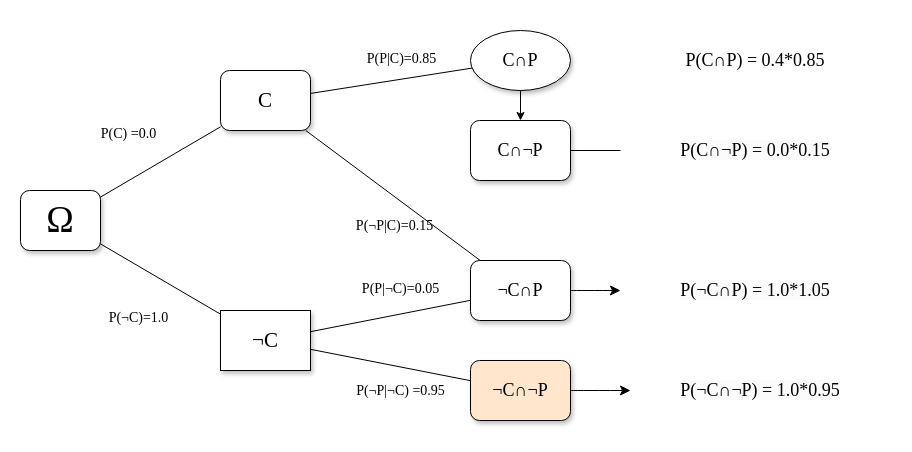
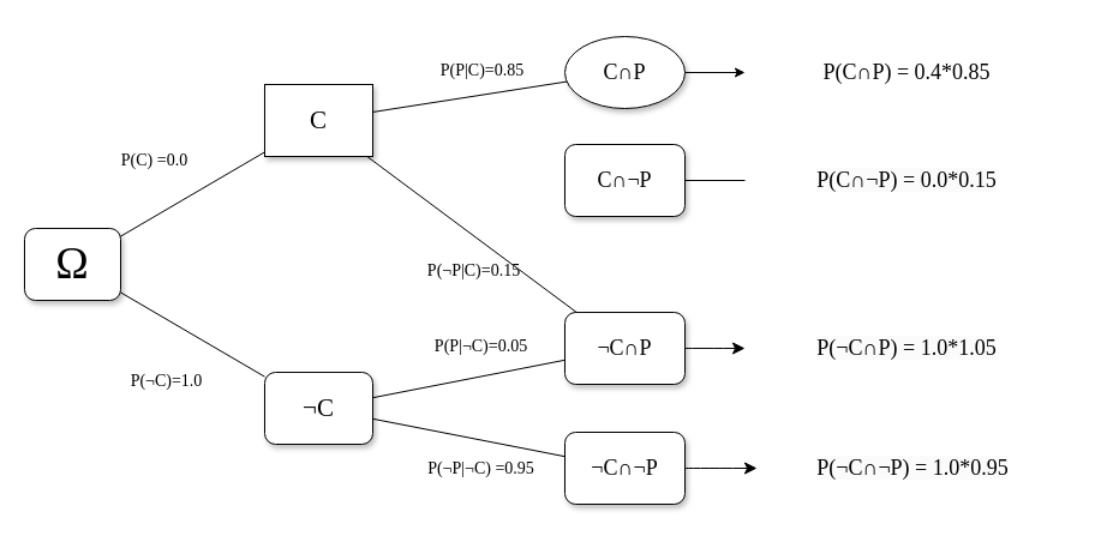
- <mxCell id="4" value="&lt;font style=&quot;font-size: 21px;&quot;&gt;C&lt;/font&gt;" style="whiteSpace=wrap;html=1;rounded=1;shadow=1;labelBackgroundColor=none;strokeWidth=1;fontFamily=Verdana;fontSize=18;align=center;" parent="1" vertex="1"><mxGeometry x="220" y="70" width="90" height="60" as="geometry" /></mxCell>
+ <mxCell id="4" value="&lt;font style=&quot;font-size: 21px;&quot;&gt;C&lt;/font&gt;" style="whiteSpace=wrap;html=1;shadow=1;labelBackgroundColor=none;strokeWidth=1;fontFamily=Verdana;fontSize=18;align=center;rounded=0;" parent="1" vertex="1"><mxGeometry x="220" y="70" width="90" height="60" as="geometry" /></mxCell>
- <mxCell id="15" value="" style="edgeStyle=orthogonalEdgeStyle;rounded=0;orthogonalLoop=1;jettySize=auto;html=1;" parent="1" source="16" target="18" edge="1"><mxGeometry relative="1" as="geometry" /></mxCell>
+ <mxCell id="15" value="" style="edgeStyle=orthogonalEdgeStyle;rounded=0;orthogonalLoop=1;jettySize=auto;html=1;" parent="1" source="16" target="19" edge="1"><mxGeometry relative="1" as="geometry" /></mxCell>
- <mxCell id="3" value="&lt;font style=&quot;font-size: 21px;&quot;&gt;¬C&lt;/font&gt;" style="whiteSpace=wrap;html=1;shadow=1;labelBackgroundColor=none;strokeWidth=1;fontFamily=Verdana;fontSize=18;align=center;rounded=0;" parent="1" vertex="1"><mxGeometry x="220" y="310" width="90" height="60" as="geometry" /></mxCell>
+ <mxCell id="3" value="&lt;font style=&quot;font-size: 21px;&quot;&gt;¬C&lt;/font&gt;" style="whiteSpace=wrap;html=1;rounded=1;shadow=1;labelBackgroundColor=none;strokeWidth=1;fontFamily=Verdana;fontSize=18;align=center;" parent="1" vertex="1"><mxGeometry x="220" y="310" width="90" height="60" as="geometry" /></mxCell>
- <mxCell id="8" value="¬C∩¬P" style="whiteSpace=wrap;html=1;rounded=1;shadow=1;labelBackgroundColor=none;strokeWidth=1;fontFamily=Verdana;fontSize=18;align=center;fillColor=#ffe6cc;" parent="1" vertex="1"><mxGeometry x="470" y="360" width="100" height="60" as="geometry" /></mxCell>
+ <mxCell id="8" value="¬C∩¬P" style="whiteSpace=wrap;html=1;rounded=1;shadow=1;labelBackgroundColor=none;strokeWidth=1;fontFamily=Verdana;fontSize=18;align=center;" parent="1" vertex="1"><mxGeometry x="470" y="360" width="100" height="60" as="geometry" /></mxCell>
